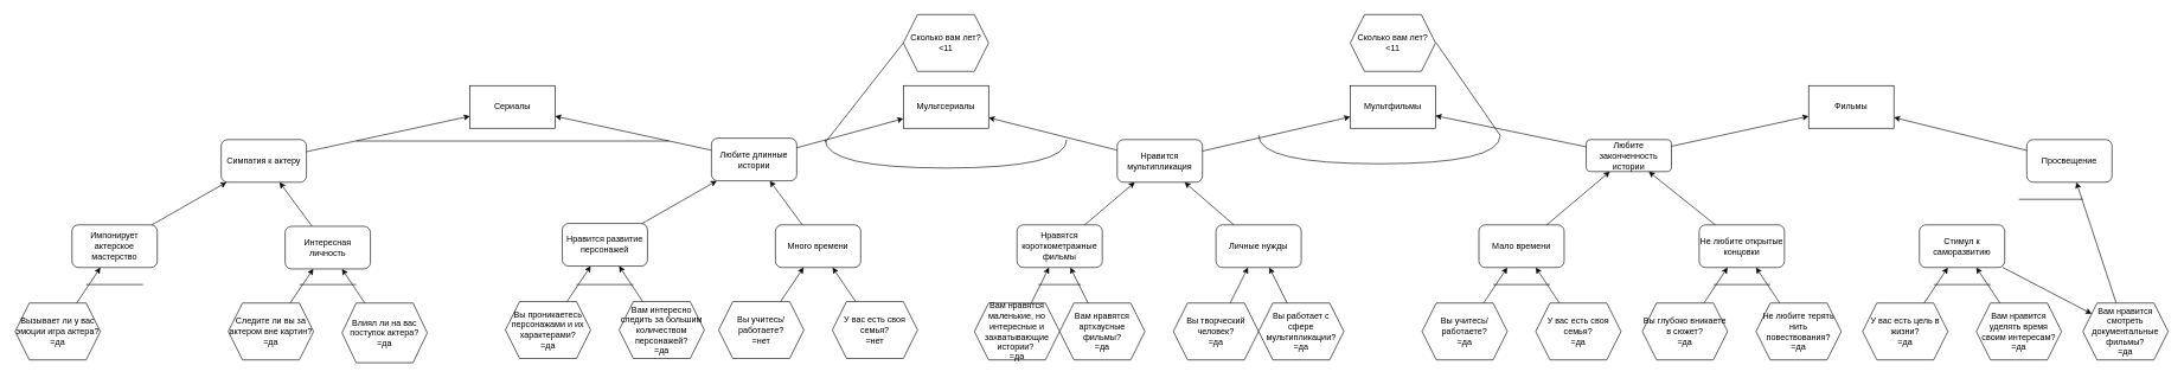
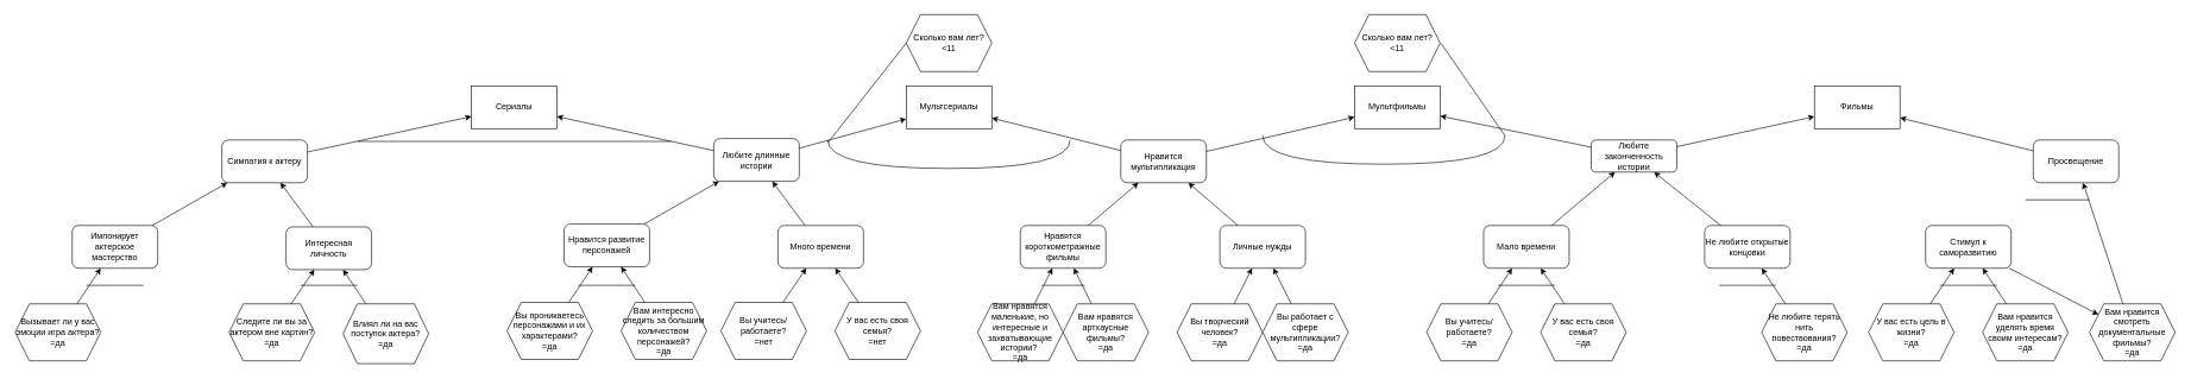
- <mxCell id="21" value="" style="endArrow=classic;html=1;rounded=0;" parent="1" source="7" target="4" edge="1"><mxGeometry width="50" height="50" relative="1" as="geometry"><mxPoint x="2650" y="46" as="sourcePoint" /><mxPoint x="2700" y="-4" as="targetPoint" /></mxGeometry></mxCell>
- <mxCell id="7" value="Вы глубоко вникаете в сюжет?&lt;br&gt;=да" style="shape=hexagon;perimeter=hexagonPerimeter2;whiteSpace=wrap;html=1;fixedSize=1;" parent="1" vertex="1"><mxGeometry x="2310" y="426" width="120" height="80" as="geometry" /></mxCell>
